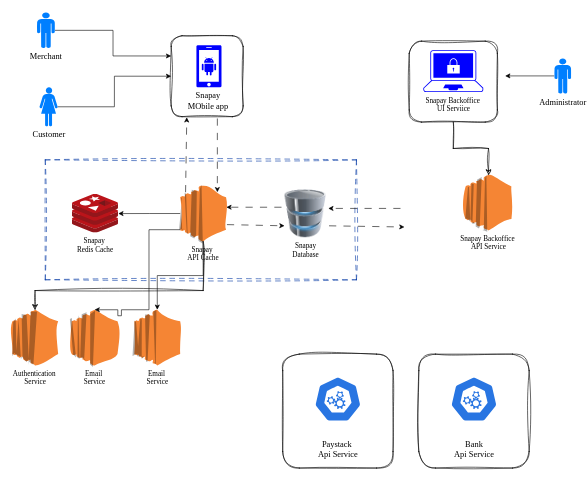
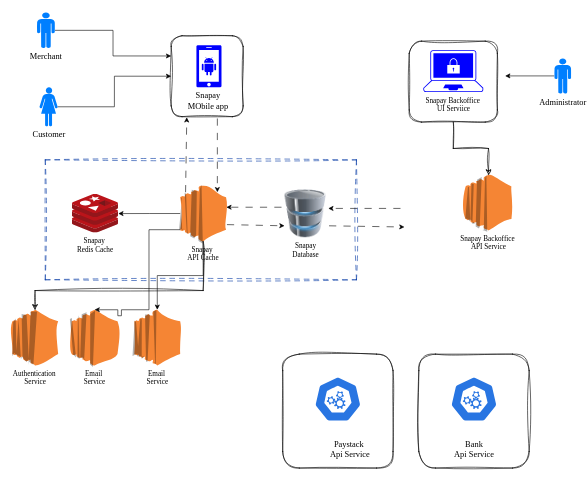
- <mxCell id="20" value="&lt;font style=&quot;font-size: 14px;&quot;&gt;Paystack&amp;nbsp;&lt;/font&gt;&lt;div style=&quot;font-size: 14px;&quot;&gt;&lt;font style=&quot;font-size: 14px;&quot;&gt;Api Service&lt;/font&gt;&lt;/div&gt;" style="text;html=1;align=center;verticalAlign=middle;resizable=0;points=[];autosize=1;strokeColor=none;fillColor=none;fontFamily=Architects Daughter;fontSource=https%3A%2F%2Ffonts.googleapis.com%2Fcss%3Ffamily%3DArchitects%2BDaughter;" vertex="1" parent="17"><mxGeometry x="45.5" y="136" width="93" height="46" as="geometry" /></mxCell>
+ <mxCell id="20" value="&lt;font style=&quot;font-size: 14px;&quot;&gt;Paystack&amp;nbsp;&lt;/font&gt;&lt;div style=&quot;font-size: 14px;&quot;&gt;&lt;font style=&quot;font-size: 14px;&quot;&gt;Api Service&lt;/font&gt;&lt;/div&gt;" style="text;html=1;align=center;verticalAlign=middle;resizable=0;points=[];autosize=1;strokeColor=none;fillColor=none;fontFamily=Architects Daughter;fontSource=https%3A%2F%2Ffonts.googleapis.com%2Fcss%3Ffamily%3DArchitects%2BDaughter;" vertex="1" parent="17"><mxGeometry x="65.5" y="136" width="93" height="46" as="geometry" /></mxCell>
